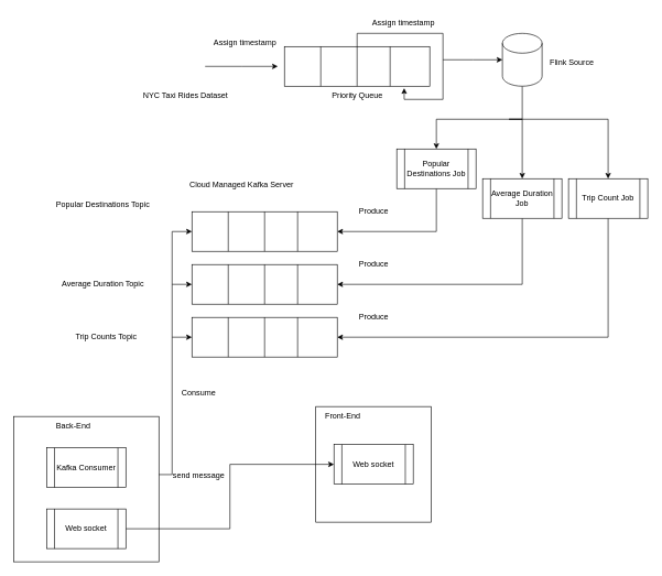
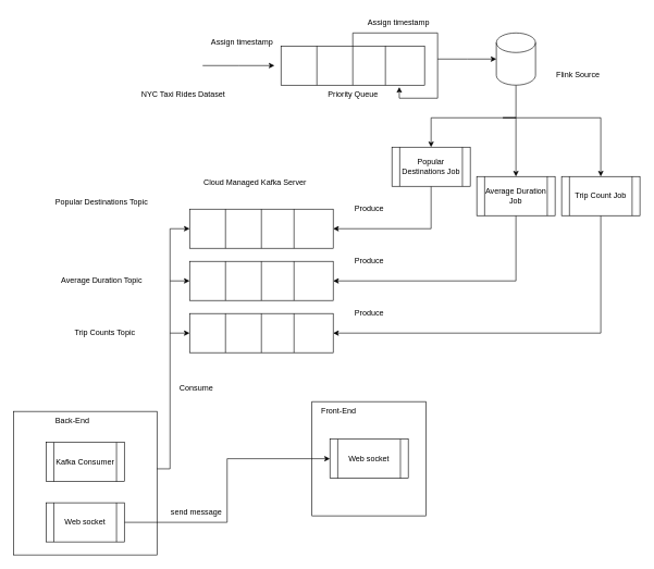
- <mxCell id="18" value="Flink Source" style="text;html=1;align=center;verticalAlign=middle;resizable=0;points=[];autosize=1;strokeColor=none;fillColor=none;" vertex="1" parent="1"><mxGeometry x="820" y="80" width="90" height="30" as="geometry" /></mxCell>
+ <mxCell id="18" value="Flink Source" style="text;html=1;align=center;verticalAlign=middle;resizable=0;points=[];autosize=1;strokeColor=none;fillColor=none;" vertex="1" parent="1"><mxGeometry x="840" y="100" width="90" height="30" as="geometry" /></mxCell>
- <mxCell id="38" value="Cloud Managed Kafka Server" style="text;html=1;align=center;verticalAlign=middle;resizable=0;points=[];autosize=1;strokeColor=none;fillColor=none;" vertex="1" parent="1"><mxGeometry x="275" y="265" width="180" height="30" as="geometry" /></mxCell>
+ <mxCell id="38" value="Cloud Managed Kafka Server" style="text;html=1;align=center;verticalAlign=middle;resizable=0;points=[];autosize=1;strokeColor=none;fillColor=none;" vertex="1" parent="1"><mxGeometry x="300" y="265" width="180" height="30" as="geometry" /></mxCell>
- <mxCell id="58" value="send message" style="text;html=1;align=center;verticalAlign=middle;resizable=0;points=[];autosize=1;strokeColor=none;fillColor=none;" vertex="1" parent="1"><mxGeometry x="250" y="705" width="100" height="30" as="geometry" /></mxCell>
+ <mxCell id="58" value="send message" style="text;html=1;align=center;verticalAlign=middle;resizable=0;points=[];autosize=1;strokeColor=none;fillColor=none;" vertex="1" parent="1"><mxGeometry x="250" y="770" width="100" height="30" as="geometry" /></mxCell>
